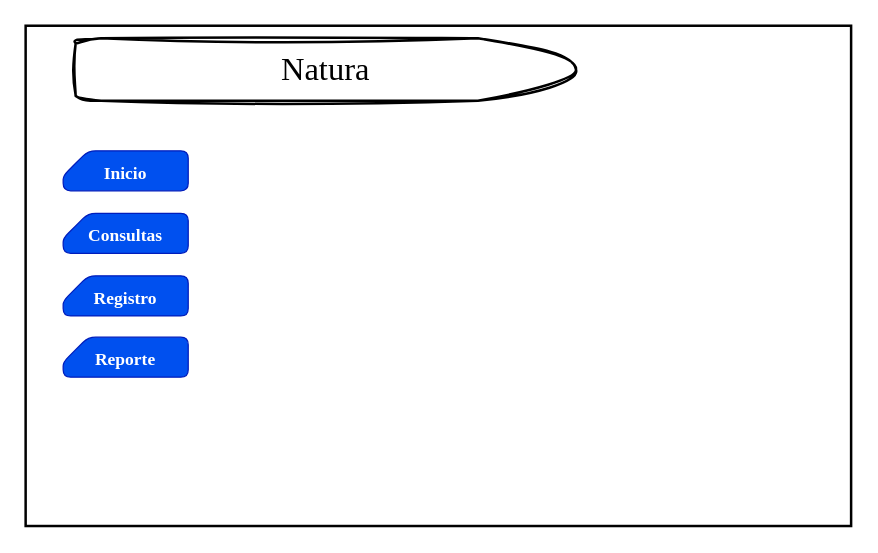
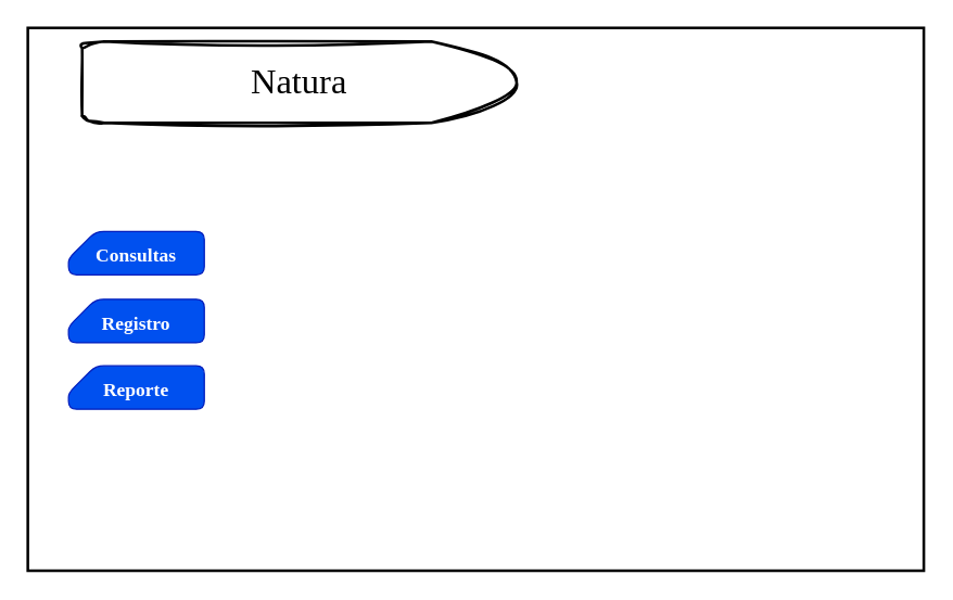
- <mxCell id="6" value="Natura" style="strokeWidth=2;html=1;shape=mxgraph.flowchart.delay;whiteSpace=wrap;sketch=1;hachureGap=4;jiggle=2;curveFitting=1;fontFamily=Architects Daughter;fontSource=https%3A%2F%2Ffonts.googleapis.com%2Fcss%3Ffamily%3DArchitects%2BDaughter;fontSize=26;" vertex="1" parent="1"><mxGeometry x="60" y="30" width="400" height="50" as="geometry" /></mxCell>
+ <mxCell id="6" value="Natura" style="strokeWidth=2;html=1;shape=mxgraph.flowchart.delay;whiteSpace=wrap;sketch=1;hachureGap=4;jiggle=2;curveFitting=1;fontFamily=Architects Daughter;fontSource=https%3A%2F%2Ffonts.googleapis.com%2Fcss%3Ffamily%3DArchitects%2BDaughter;fontSize=26;" vertex="1" parent="1"><mxGeometry x="60" y="30" width="320" height="60" as="geometry" /></mxCell>
- <mxCell id="3" value="Inicio" style="verticalLabelPosition=bottom;verticalAlign=top;html=1;shape=card;whiteSpace=wrap;size=20;arcSize=12;hachureGap=4;fontFamily=Architects Daughter;fontSource=https%3A%2F%2Ffonts.googleapis.com%2Fcss%3Ffamily%3DArchitects%2BDaughter;rounded=1;fillColor=#0050ef;fontColor=#ffffff;strokeColor=#001DBC;align=center;spacingTop=-28;fontStyle=1;fontSize=14;" vertex="1" parent="1"><mxGeometry x="50" y="120" width="100" height="32" as="geometry" /></mxCell>
